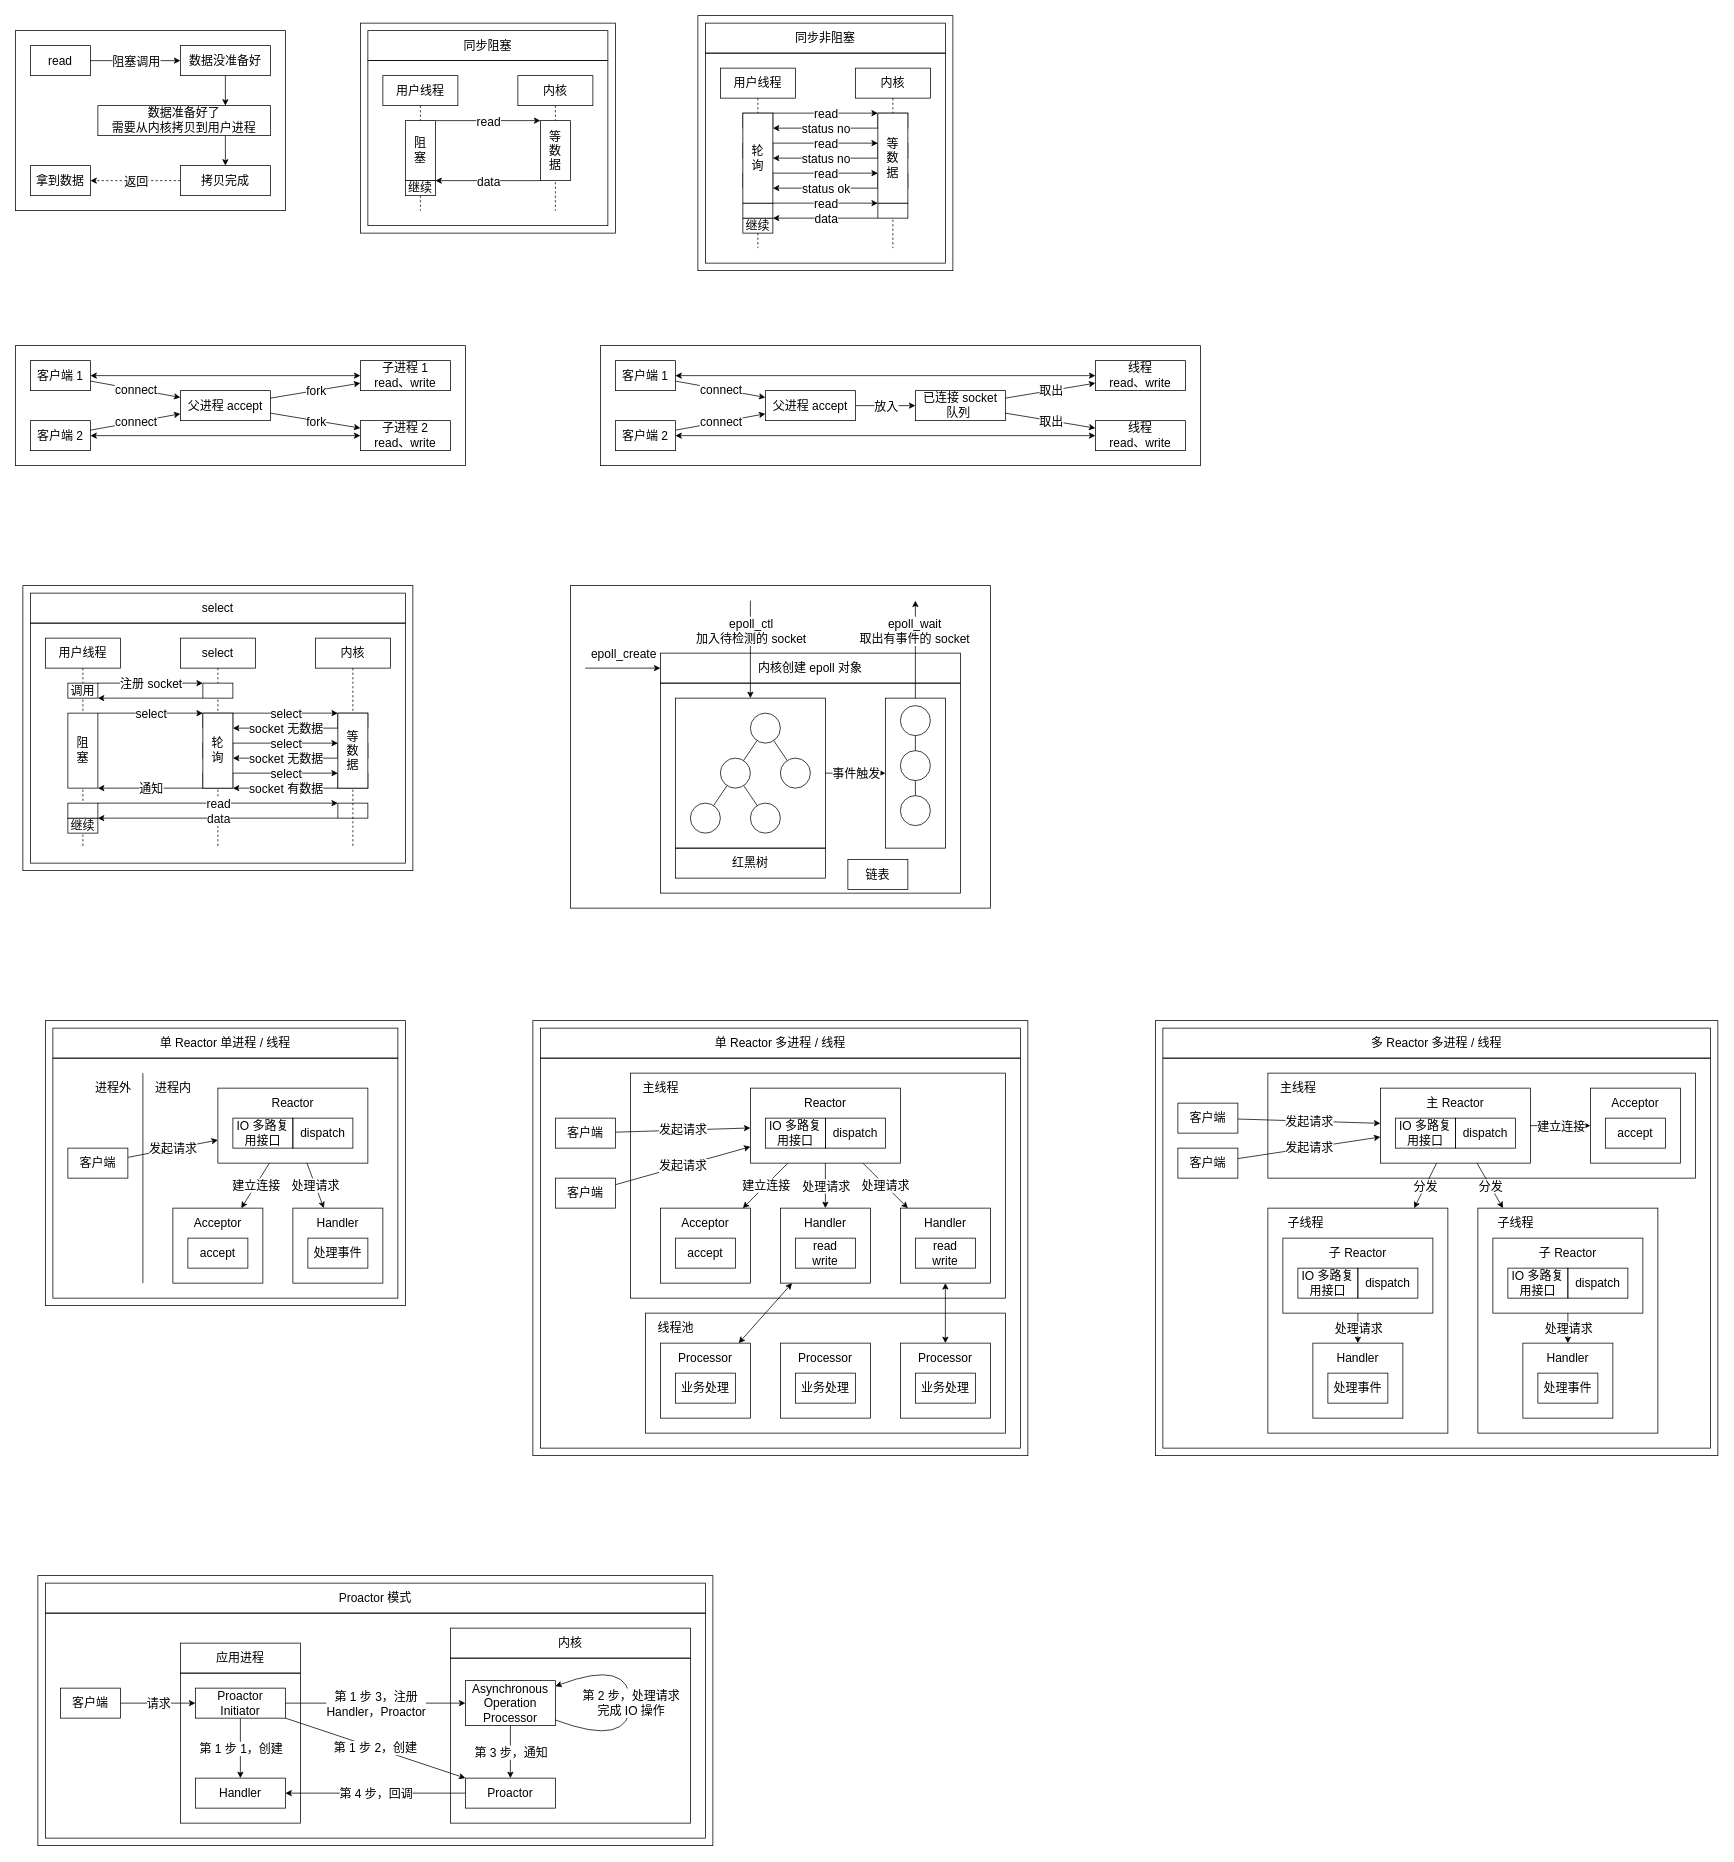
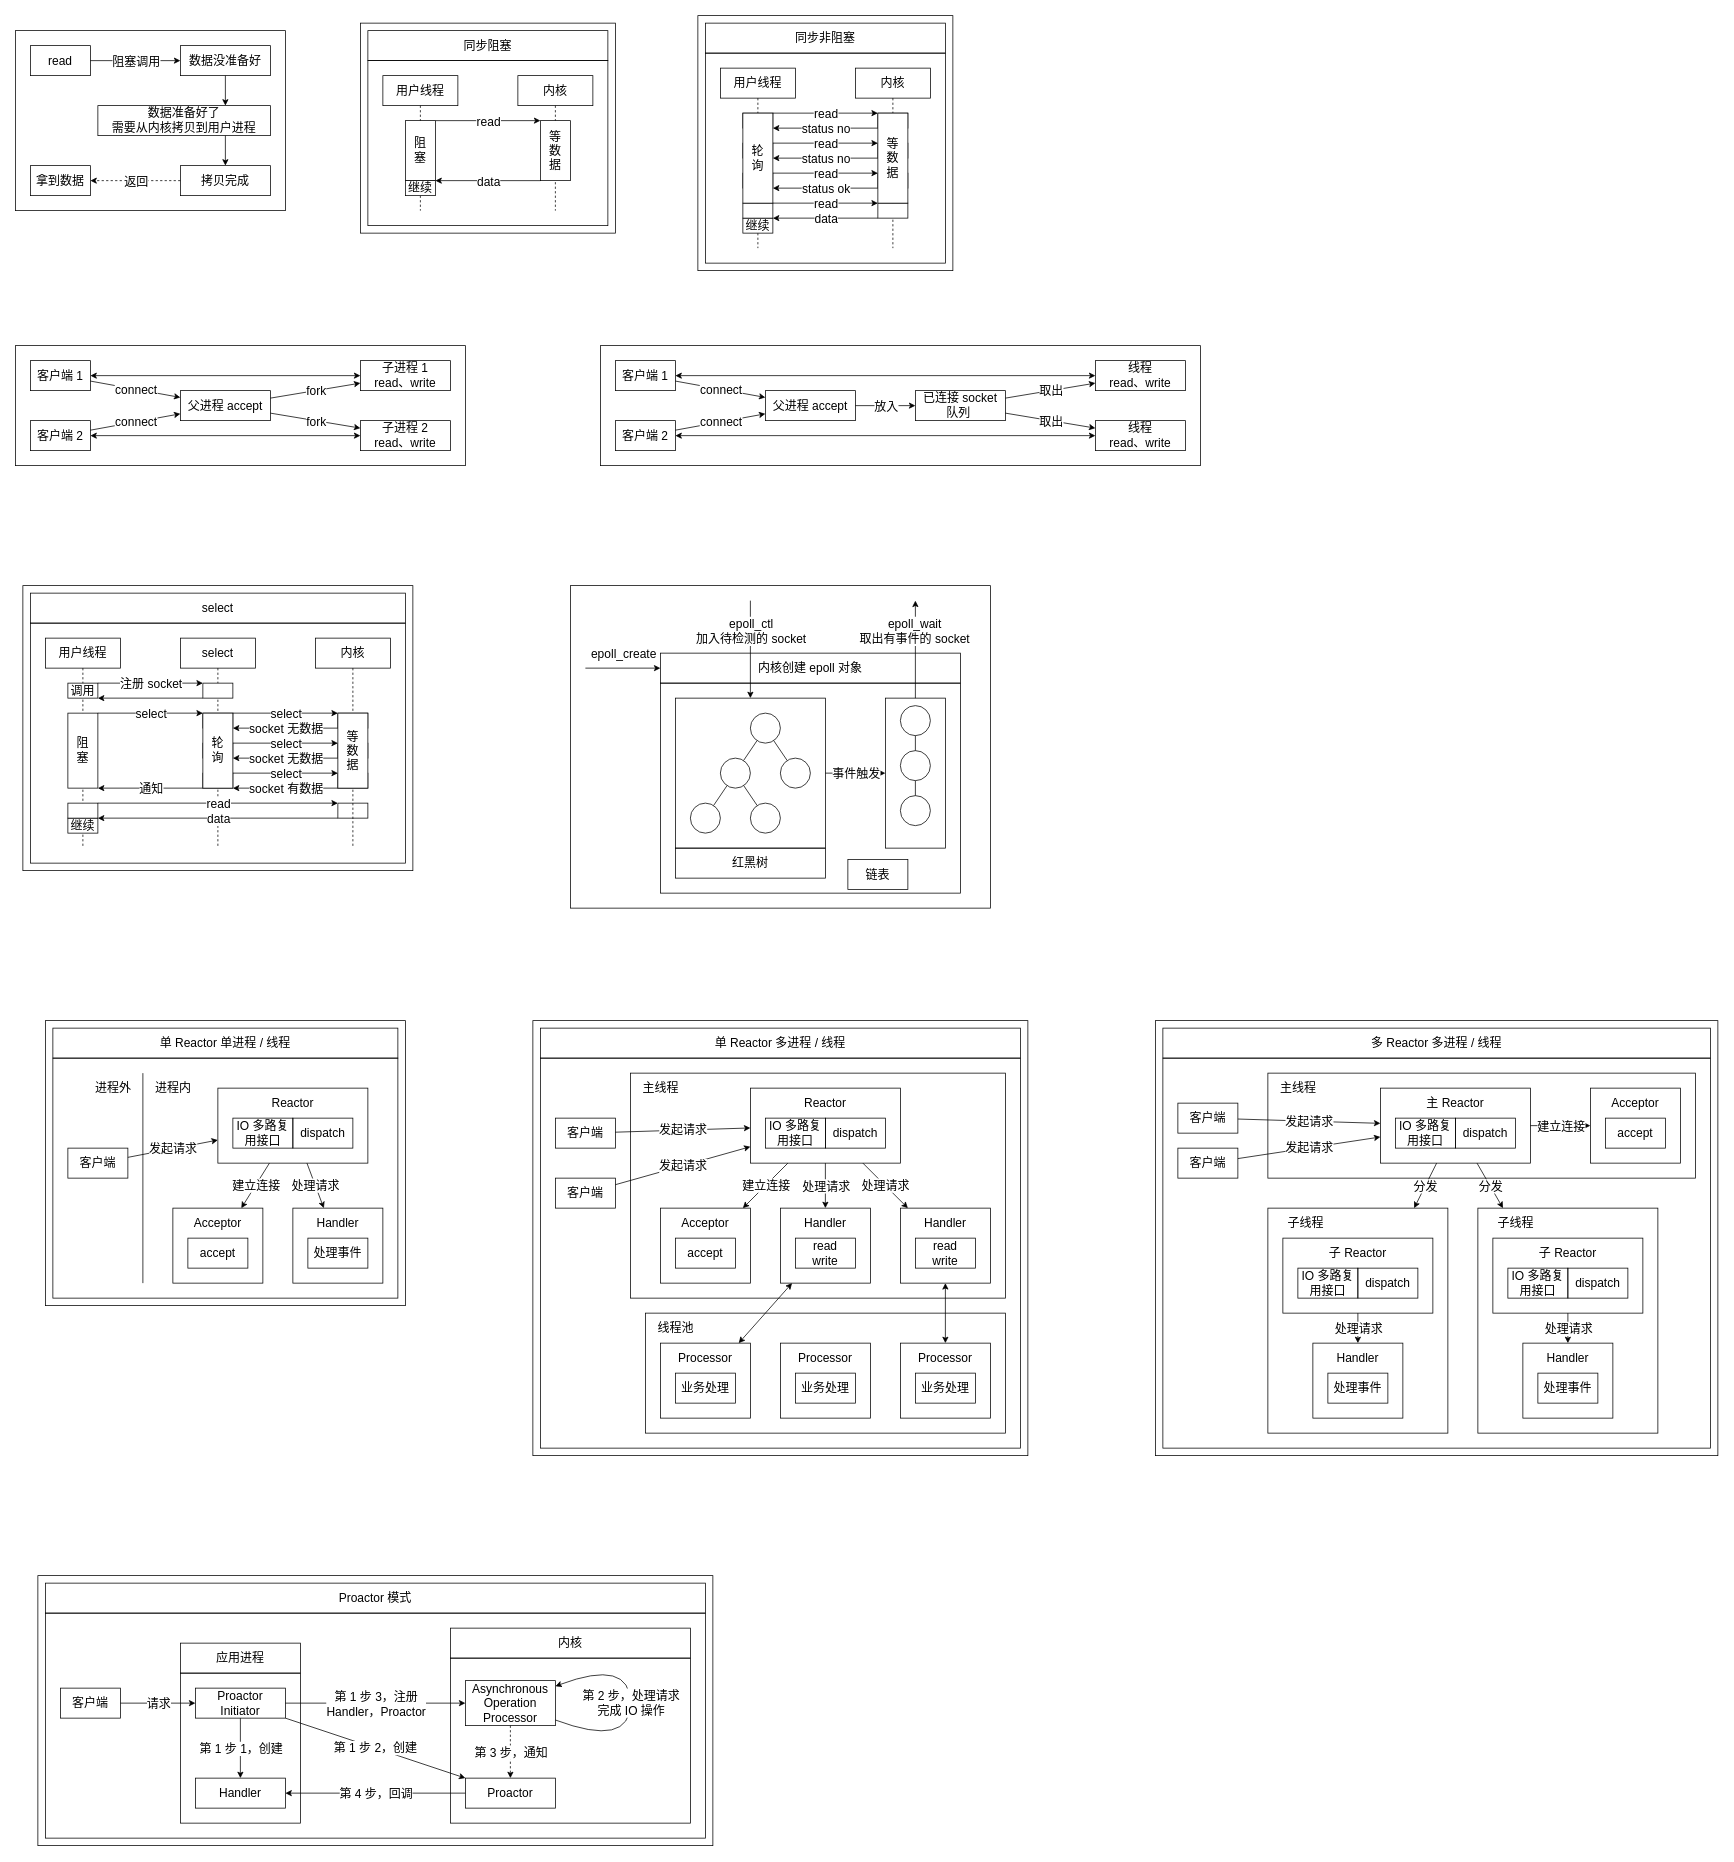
- <mxCell id="296" value="" style="endArrow=classic;html=1;rounded=0;fontSize=16;" parent="272" source="292" target="293" edge="1"><mxGeometry width="50" height="50" relative="1" as="geometry"><mxPoint x="340" y="200" as="sourcePoint" /><mxPoint x="580" y="280" as="targetPoint" /></mxGeometry></mxCell>
+ <mxCell id="296" value="" style="endArrow=classic;html=1;rounded=0;fontSize=16;dashed=1;" parent="272" source="292" target="293" edge="1"><mxGeometry width="50" height="50" relative="1" as="geometry"><mxPoint x="340" y="200" as="sourcePoint" /><mxPoint x="580" y="280" as="targetPoint" /></mxGeometry></mxCell>
